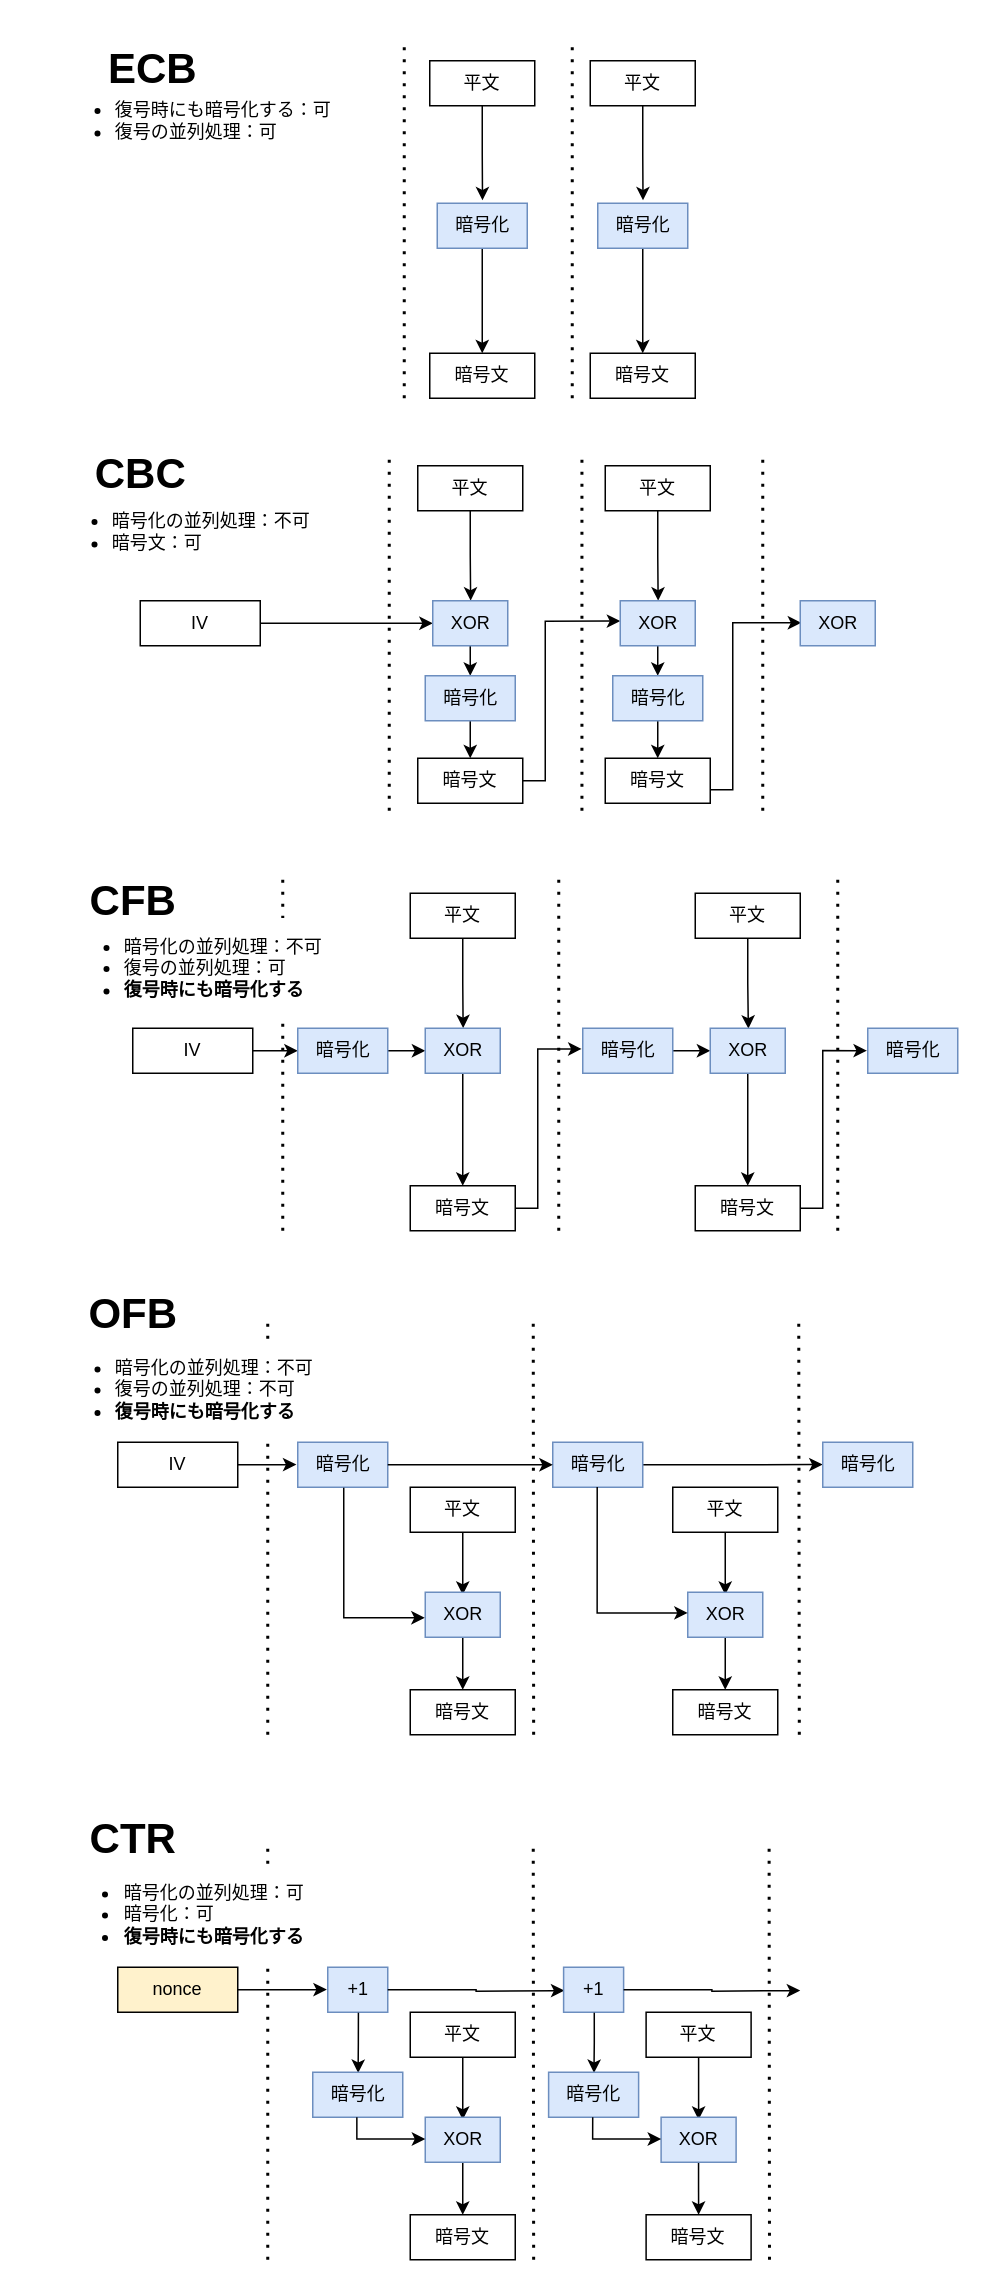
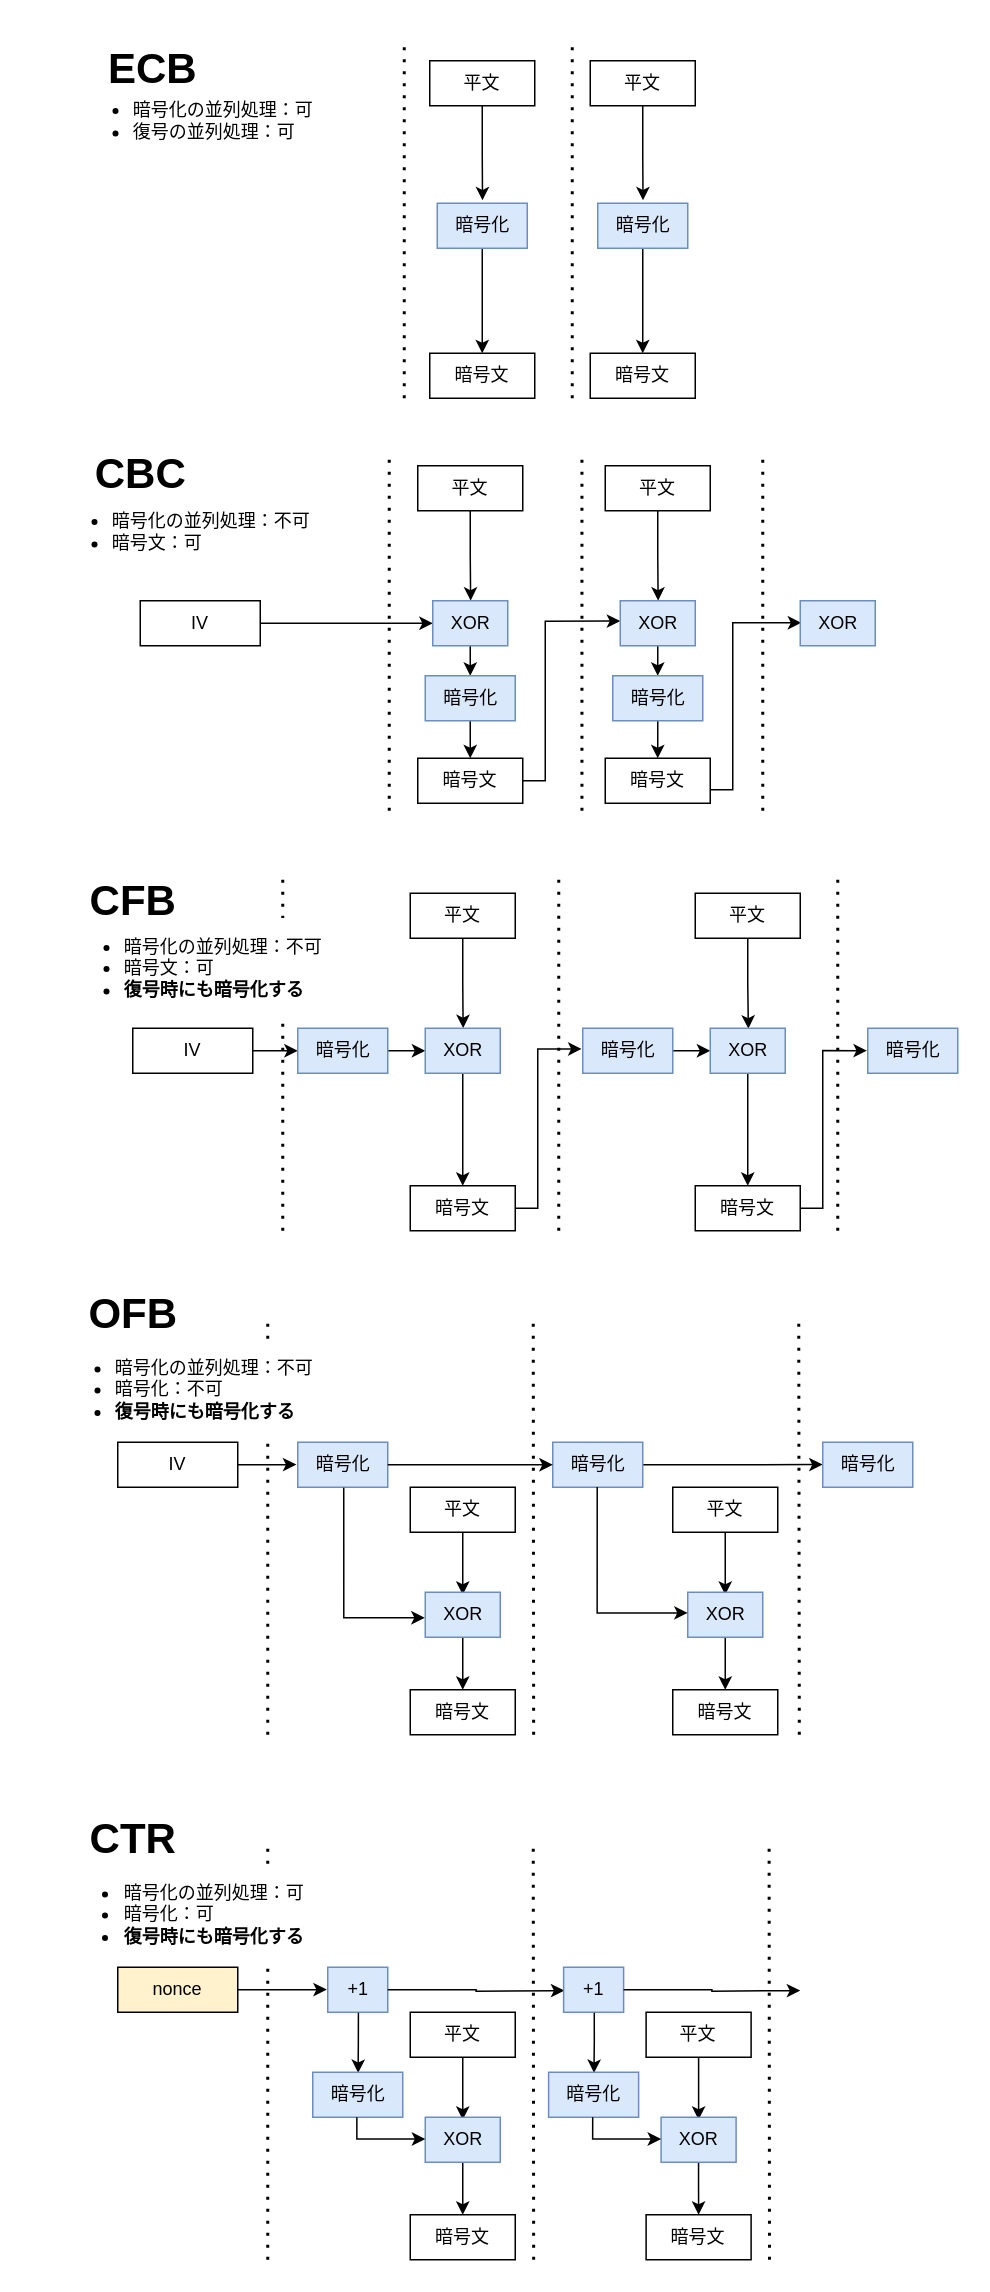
- <mxCell id="72" value="&lt;div style=&quot;text-align: left;&quot;&gt;&lt;ul&gt;&lt;li&gt;&lt;span style=&quot;background-color: initial;&quot;&gt;復号時にも暗号化する：可&lt;/span&gt;&lt;/li&gt;&lt;li&gt;復号の並列処理：可&lt;/li&gt;&lt;/ul&gt;&lt;/div&gt;" style="text;html=1;align=center;verticalAlign=middle;resizable=0;points=[];autosize=1;strokeColor=none;fillColor=none;" vertex="1" parent="1"><mxGeometry x="38" y="45" width="180" height="70" as="geometry" /></mxCell>
+ <mxCell id="72" value="&lt;div style=&quot;text-align: left;&quot;&gt;&lt;ul&gt;&lt;li&gt;&lt;span style=&quot;background-color: initial;&quot;&gt;暗号化の並列処理：可&lt;/span&gt;&lt;/li&gt;&lt;li&gt;復号の並列処理：可&lt;/li&gt;&lt;/ul&gt;&lt;/div&gt;" style="text;html=1;align=center;verticalAlign=middle;resizable=0;points=[];autosize=1;strokeColor=none;fillColor=none;" vertex="1" parent="1"><mxGeometry x="38" y="45" width="180" height="70" as="geometry" /></mxCell>
- <mxCell id="78" value="&lt;div style=&quot;text-align: left;&quot;&gt;&lt;ul&gt;&lt;li&gt;&lt;span style=&quot;&quot;&gt;暗号化の並列処理：不可&lt;/span&gt;&lt;/li&gt;&lt;li&gt;復号の並列処理：可&lt;/li&gt;&lt;li&gt;&lt;b&gt;復号時にも暗号化する&lt;/b&gt;&lt;/li&gt;&lt;/ul&gt;&lt;/div&gt;" style="text;html=1;align=center;verticalAlign=middle;resizable=0;points=[];autosize=1;strokeColor=none;fillColor=none;labelBackgroundColor=default;" vertex="1" parent="1"><mxGeometry x="28" y="605" width="200" height="80" as="geometry" /></mxCell>
+ <mxCell id="78" value="&lt;div style=&quot;text-align: left;&quot;&gt;&lt;ul&gt;&lt;li&gt;&lt;span style=&quot;&quot;&gt;暗号化の並列処理：不可&lt;/span&gt;&lt;/li&gt;&lt;li&gt;暗号文：可&lt;/li&gt;&lt;li&gt;&lt;b&gt;復号時にも暗号化する&lt;/b&gt;&lt;/li&gt;&lt;/ul&gt;&lt;/div&gt;" style="text;html=1;align=center;verticalAlign=middle;resizable=0;points=[];autosize=1;strokeColor=none;fillColor=none;labelBackgroundColor=default;" vertex="1" parent="1"><mxGeometry x="28" y="605" width="200" height="80" as="geometry" /></mxCell>
- <mxCell id="85" value="&lt;div style=&quot;text-align: left;&quot;&gt;&lt;ul&gt;&lt;li&gt;&lt;span style=&quot;&quot;&gt;暗号化の並列処理：不可&lt;/span&gt;&lt;/li&gt;&lt;li&gt;復号の並列処理：不可&lt;/li&gt;&lt;li&gt;&lt;b&gt;復号時にも暗号化&lt;/b&gt;&lt;b&gt;する&lt;/b&gt;&lt;/li&gt;&lt;/ul&gt;&lt;/div&gt;" style="text;html=1;align=center;verticalAlign=middle;resizable=0;points=[];autosize=1;strokeColor=none;fillColor=none;labelBackgroundColor=default;" vertex="1" parent="1"><mxGeometry x="22" y="886" width="200" height="80" as="geometry" /></mxCell>
+ <mxCell id="85" value="&lt;div style=&quot;text-align: left;&quot;&gt;&lt;ul&gt;&lt;li&gt;&lt;span style=&quot;&quot;&gt;暗号化の並列処理：不可&lt;/span&gt;&lt;/li&gt;&lt;li&gt;暗号化：不可&lt;/li&gt;&lt;li&gt;&lt;b&gt;復号時にも暗号化&lt;/b&gt;&lt;b&gt;する&lt;/b&gt;&lt;/li&gt;&lt;/ul&gt;&lt;/div&gt;" style="text;html=1;align=center;verticalAlign=middle;resizable=0;points=[];autosize=1;strokeColor=none;fillColor=none;labelBackgroundColor=default;" vertex="1" parent="1"><mxGeometry x="22" y="886" width="200" height="80" as="geometry" /></mxCell>
